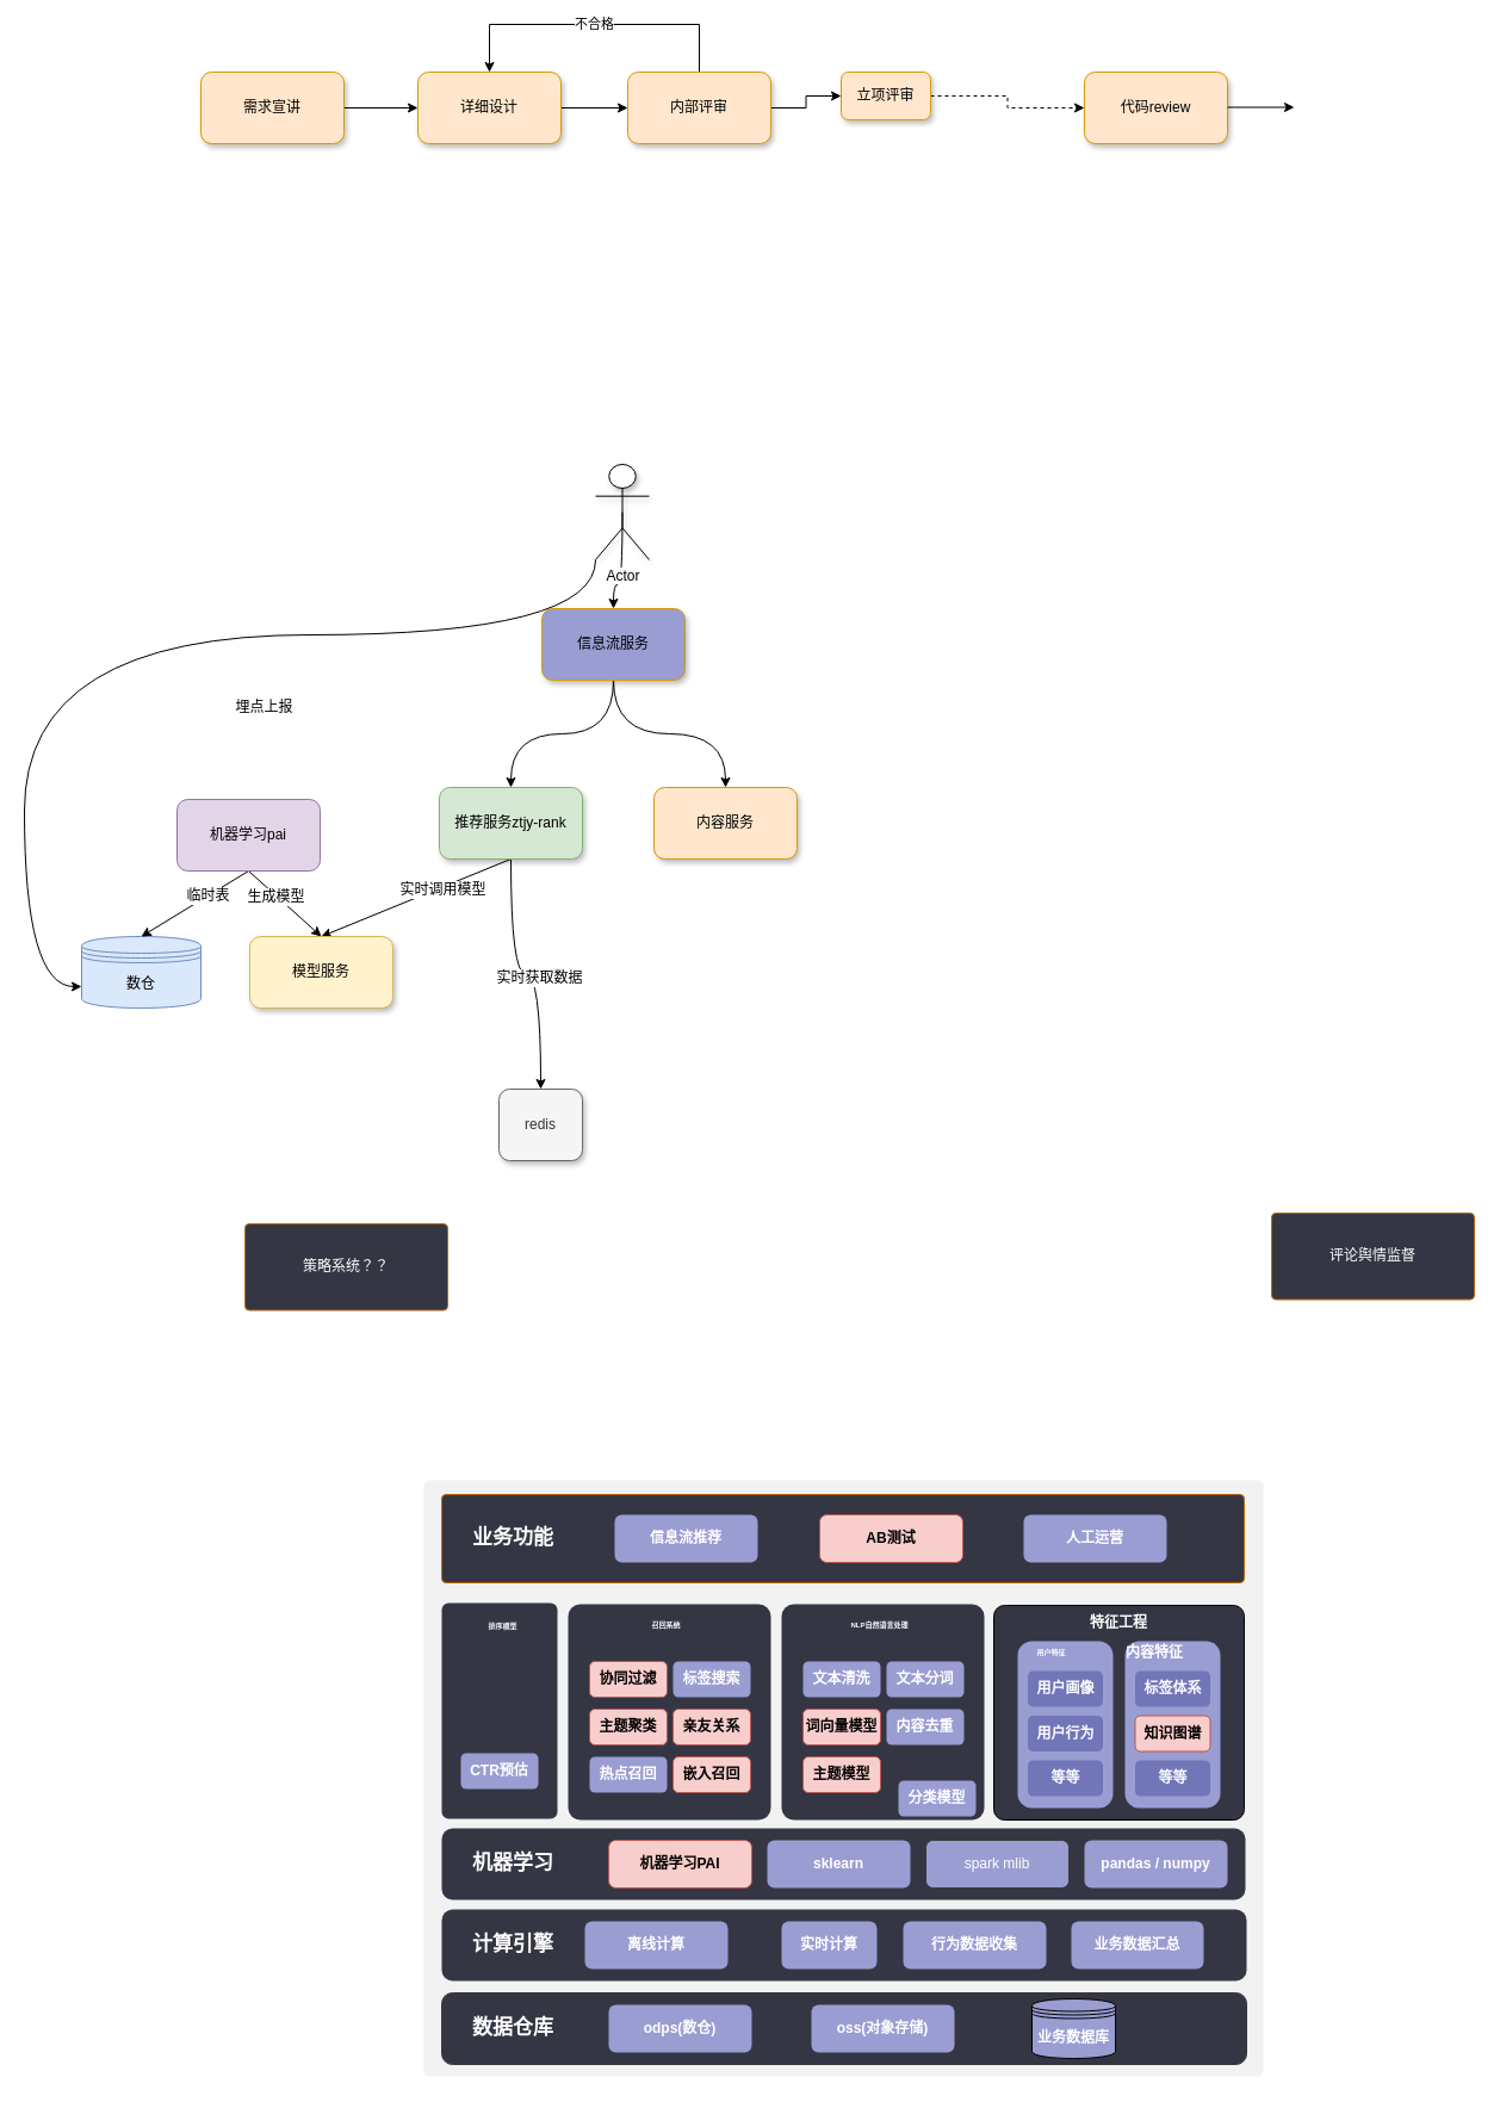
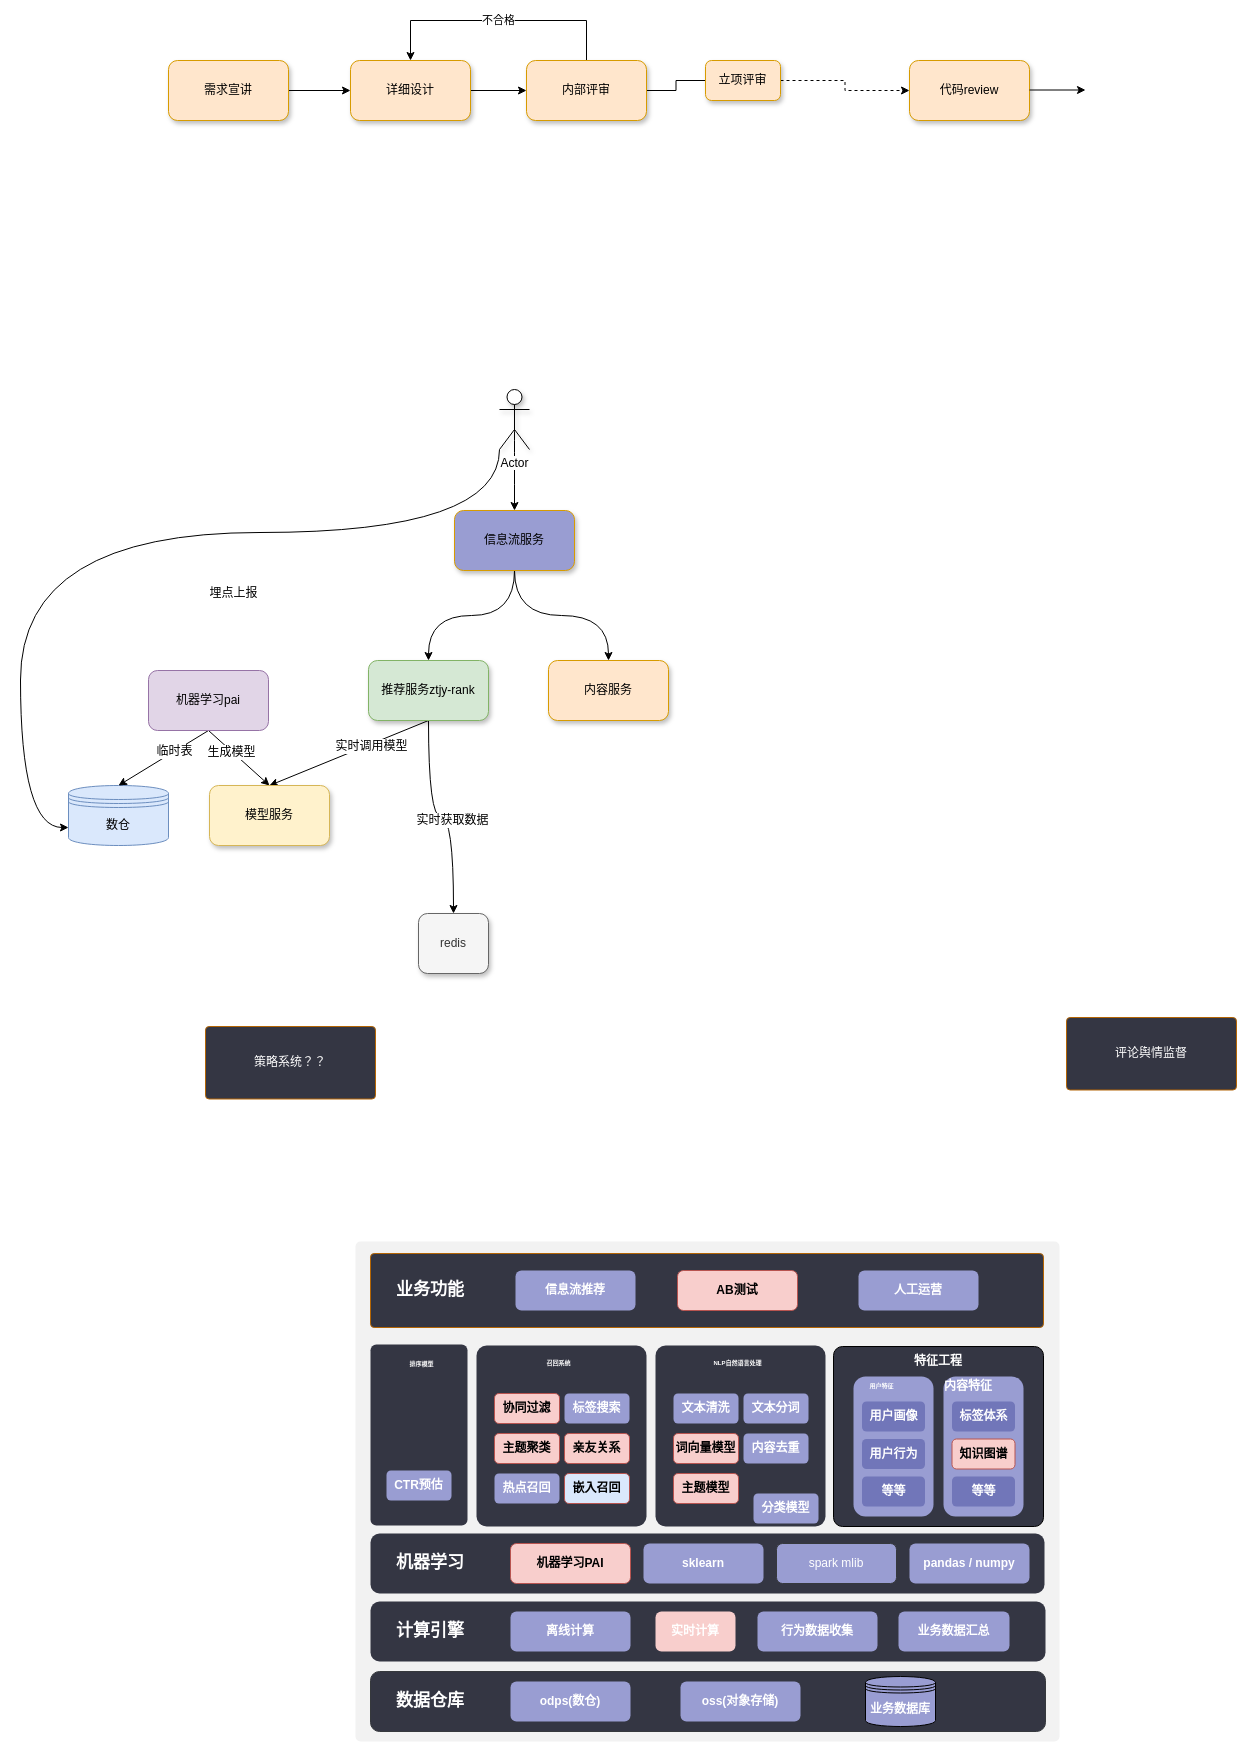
- <mxCell id="88" style="edgeStyle=orthogonalEdgeStyle;rounded=0;orthogonalLoop=1;jettySize=auto;html=1;exitX=1;exitY=0.5;exitDx=0;exitDy=0;entryX=0;entryY=0.5;entryDx=0;entryDy=0;" edge="1" parent="1" source="90" target="92"><mxGeometry relative="1" as="geometry" /></mxCell>
+ <mxCell id="88" style="edgeStyle=orthogonalEdgeStyle;rounded=0;orthogonalLoop=1;jettySize=auto;html=1;exitX=1;exitY=0.5;exitDx=0;exitDy=0;entryX=0;entryY=0.5;entryDx=0;entryDy=0;endArrow=none;" edge="1" parent="1" source="90" target="92"><mxGeometry relative="1" as="geometry" /></mxCell>
- <mxCell id="21" value="Actor" style="shape=umlActor;verticalLabelPosition=bottom;labelBackgroundColor=#ffffff;verticalAlign=top;html=1;outlineConnect=0;shadow=1;" parent="1" vertex="1"><mxGeometry x="499" y="389" width="45" height="80" as="geometry" /></mxCell>
+ <mxCell id="21" value="Actor" style="shape=umlActor;verticalLabelPosition=bottom;labelBackgroundColor=#ffffff;verticalAlign=top;html=1;outlineConnect=0;shadow=1;" parent="1" vertex="1"><mxGeometry x="499" y="389" width="30" height="60" as="geometry" /></mxCell>
- <mxCell id="82" value="AB测试" style="rounded=1;whiteSpace=wrap;html=1;shadow=0;fillColor=#f8cecc;strokeColor=#b85450;fontStyle=1" vertex="1" parent="1"><mxGeometry x="687" y="1270" width="120" height="40" as="geometry" /></mxCell>
+ <mxCell id="82" value="AB测试" style="rounded=1;whiteSpace=wrap;html=1;shadow=0;fillColor=#f8cecc;strokeColor=#b85450;fontStyle=1" vertex="1" parent="1"><mxGeometry x="677" y="1270" width="120" height="40" as="geometry" /></mxCell>
- <mxCell id="74" value="嵌入召回" style="rounded=1;whiteSpace=wrap;html=1;shadow=0;fillColor=#f8cecc;strokeColor=#b85450;fontStyle=1" vertex="1" parent="67"><mxGeometry x="88" y="128" width="65" height="30" as="geometry" /></mxCell>
+ <mxCell id="74" value="嵌入召回" style="rounded=1;whiteSpace=wrap;html=1;shadow=0;fillColor=#dae8fc;strokeColor=#b85450;fontStyle=1;" vertex="1" parent="67"><mxGeometry x="88" y="128" width="65" height="30" as="geometry" /></mxCell>
- <mxCell id="31" value="离线计算" style="rounded=1;whiteSpace=wrap;html=1;shadow=0;fillColor=#999DD2;strokeColor=none;fontColor=#FFFFFF;fontStyle=1" vertex="1" parent="1"><mxGeometry x="490" y="1611" width="120" height="40" as="geometry" /></mxCell>
+ <mxCell id="31" value="离线计算" style="rounded=1;whiteSpace=wrap;html=1;shadow=0;fillColor=#999DD2;strokeColor=none;fontColor=#FFFFFF;fontStyle=1" vertex="1" parent="1"><mxGeometry x="510" y="1611" width="120" height="40" as="geometry" /></mxCell>
- <mxCell id="32" value="实时计算" style="rounded=1;whiteSpace=wrap;html=1;shadow=0;fillColor=#999DD2;strokeColor=none;fontColor=#FFFFFF;fontStyle=1" vertex="1" parent="1"><mxGeometry x="655" y="1611" width="80" height="40" as="geometry" /></mxCell>
+ <mxCell id="32" value="实时计算" style="rounded=1;whiteSpace=wrap;html=1;shadow=0;fillColor=#f8cecc;strokeColor=none;fontColor=#FFFFFF;fontStyle=1;" vertex="1" parent="1"><mxGeometry x="655" y="1611" width="80" height="40" as="geometry" /></mxCell>
